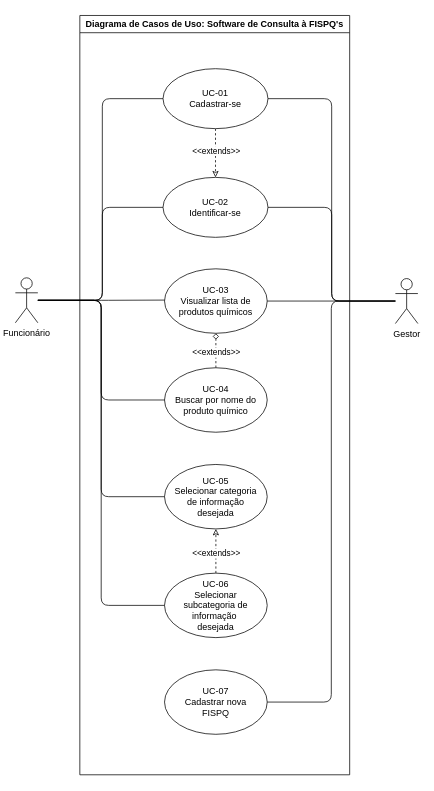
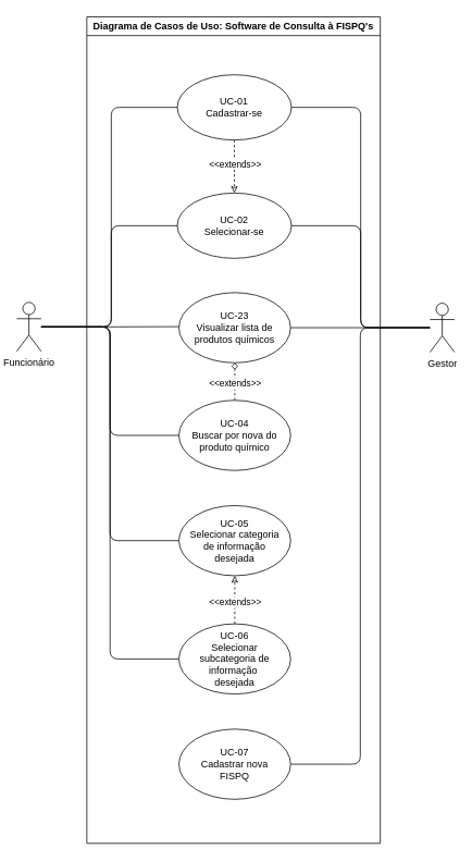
- <mxCell id="6" value="UC-02&lt;div&gt;Identificar-se&lt;/div&gt;" style="ellipse;whiteSpace=wrap;html=1;" vertex="1" parent="2"><mxGeometry x="111" y="216" width="140" height="80" as="geometry" /></mxCell>
+ <mxCell id="6" value="UC-02&lt;div&gt;Selecionar-se&lt;/div&gt;" style="ellipse;whiteSpace=wrap;html=1;" vertex="1" parent="2"><mxGeometry x="111" y="216" width="140" height="80" as="geometry" /></mxCell>
- <mxCell id="7" value="UC-03&lt;div&gt;Visualizar lista de produtos químicos&lt;/div&gt;" style="ellipse;whiteSpace=wrap;html=1;" vertex="1" parent="2"><mxGeometry x="113" y="338" width="137" height="86" as="geometry" /></mxCell>
+ <mxCell id="7" value="UC-23&lt;div&gt;Visualizar lista de produtos químicos&lt;/div&gt;" style="ellipse;whiteSpace=wrap;html=1;" vertex="1" parent="2"><mxGeometry x="113" y="338" width="137" height="86" as="geometry" /></mxCell>
- <mxCell id="10" value="UC-04&lt;div&gt;Buscar por nome do produto químico&lt;/div&gt;" style="ellipse;whiteSpace=wrap;html=1;" vertex="1" parent="2"><mxGeometry x="113" y="470" width="137" height="86" as="geometry" /></mxCell>
+ <mxCell id="10" value="UC-04&lt;div&gt;Buscar por nova do produto químico&lt;/div&gt;" style="ellipse;whiteSpace=wrap;html=1;" vertex="1" parent="2"><mxGeometry x="113" y="470" width="137" height="86" as="geometry" /></mxCell>
